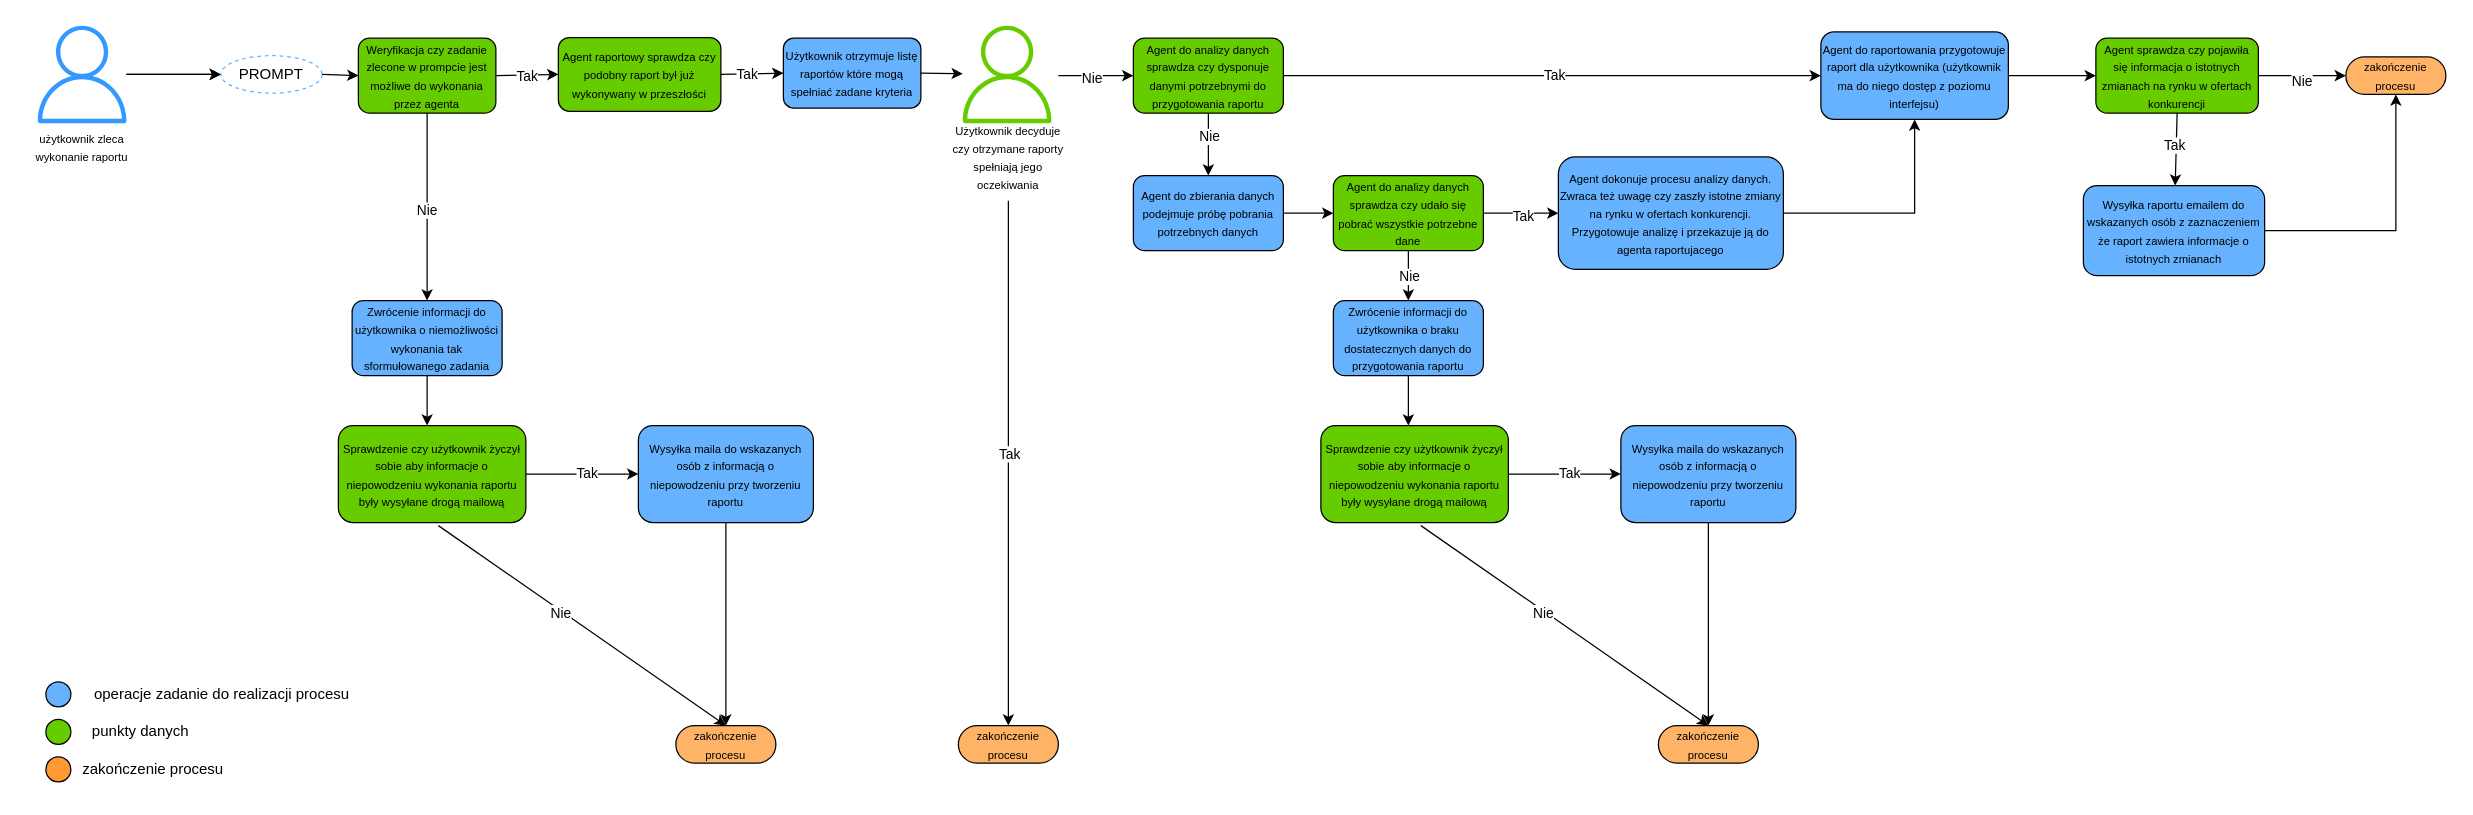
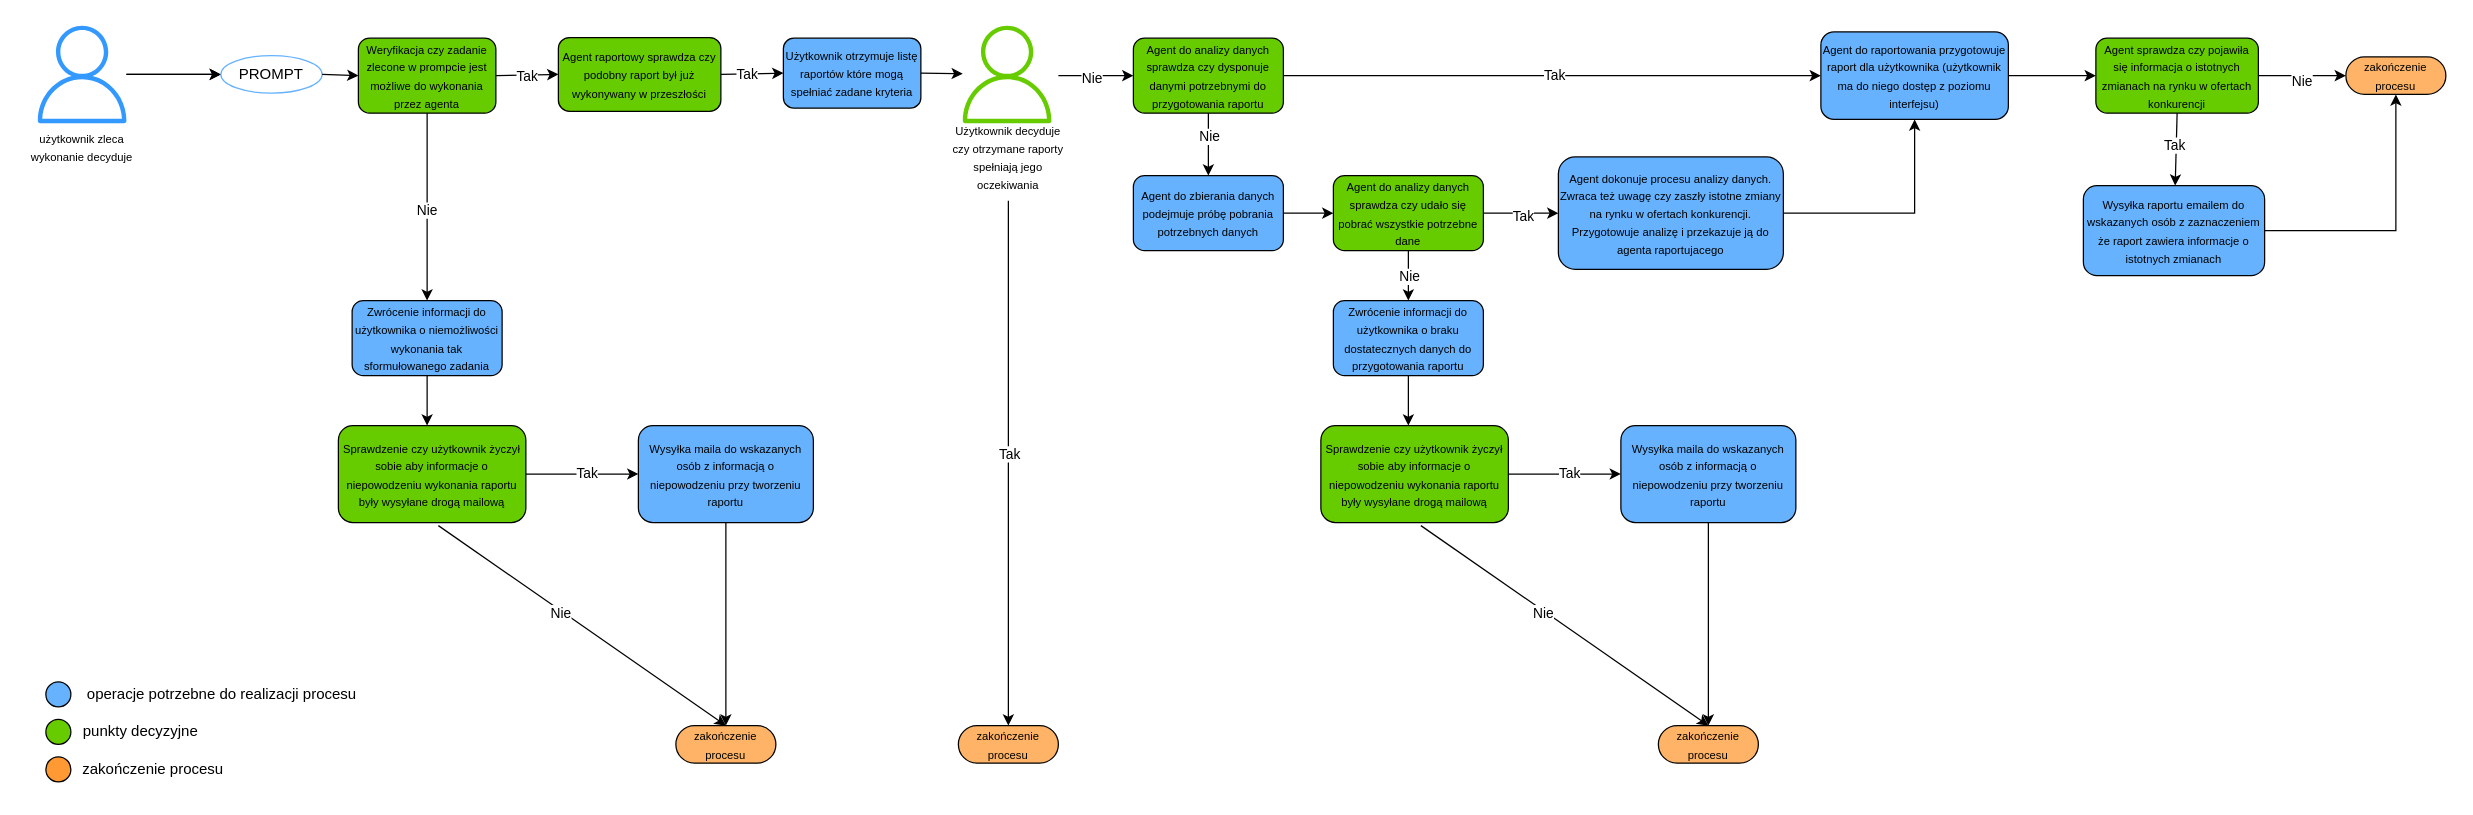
- <mxCell id="6" value="PROMPT" style="ellipse;whiteSpace=wrap;html=1;strokeColor=#66B2FF;dashed=1;" vertex="1" parent="1"><mxGeometry x="176" y="44" width="81" height="30" as="geometry" /></mxCell>
+ <mxCell id="6" value="PROMPT" style="ellipse;whiteSpace=wrap;html=1;strokeColor=#66B2FF;" vertex="1" parent="1"><mxGeometry x="176" y="44" width="81" height="30" as="geometry" /></mxCell>
- <mxCell id="4" value="&lt;font style=&quot;font-size: 9px;&quot;&gt;użytkownik zleca wykonanie raportu&lt;/font&gt;" style="text;html=1;align=center;verticalAlign=middle;whiteSpace=wrap;rounded=0;" vertex="1" parent="1"><mxGeometry x="20" y="86" width="90" height="62" as="geometry" /></mxCell>
+ <mxCell id="4" value="&lt;font style=&quot;font-size: 9px;&quot;&gt;użytkownik zleca wykonanie decyduje&lt;/font&gt;" style="text;html=1;align=center;verticalAlign=middle;whiteSpace=wrap;rounded=0;" vertex="1" parent="1"><mxGeometry x="20" y="86" width="90" height="62" as="geometry" /></mxCell>
- <mxCell id="45" value="operacje zadanie do realizacji procesu" style="text;html=1;align=center;verticalAlign=middle;whiteSpace=wrap;rounded=0;" vertex="1" parent="1"><mxGeometry x="42" y="540" width="270" height="30" as="geometry" /></mxCell>
+ <mxCell id="45" value="operacje potrzebne do realizacji procesu" style="text;html=1;align=center;verticalAlign=middle;whiteSpace=wrap;rounded=0;" vertex="1" parent="1"><mxGeometry x="42" y="540" width="270" height="30" as="geometry" /></mxCell>
- <mxCell id="46" value="punkty danych" style="text;html=1;align=center;verticalAlign=middle;whiteSpace=wrap;rounded=0;" vertex="1" parent="1"><mxGeometry x="42" y="570" width="140" height="30" as="geometry" /></mxCell>
+ <mxCell id="46" value="punkty decyzyjne" style="text;html=1;align=center;verticalAlign=middle;whiteSpace=wrap;rounded=0;" vertex="1" parent="1"><mxGeometry x="42" y="570" width="140" height="30" as="geometry" /></mxCell>
